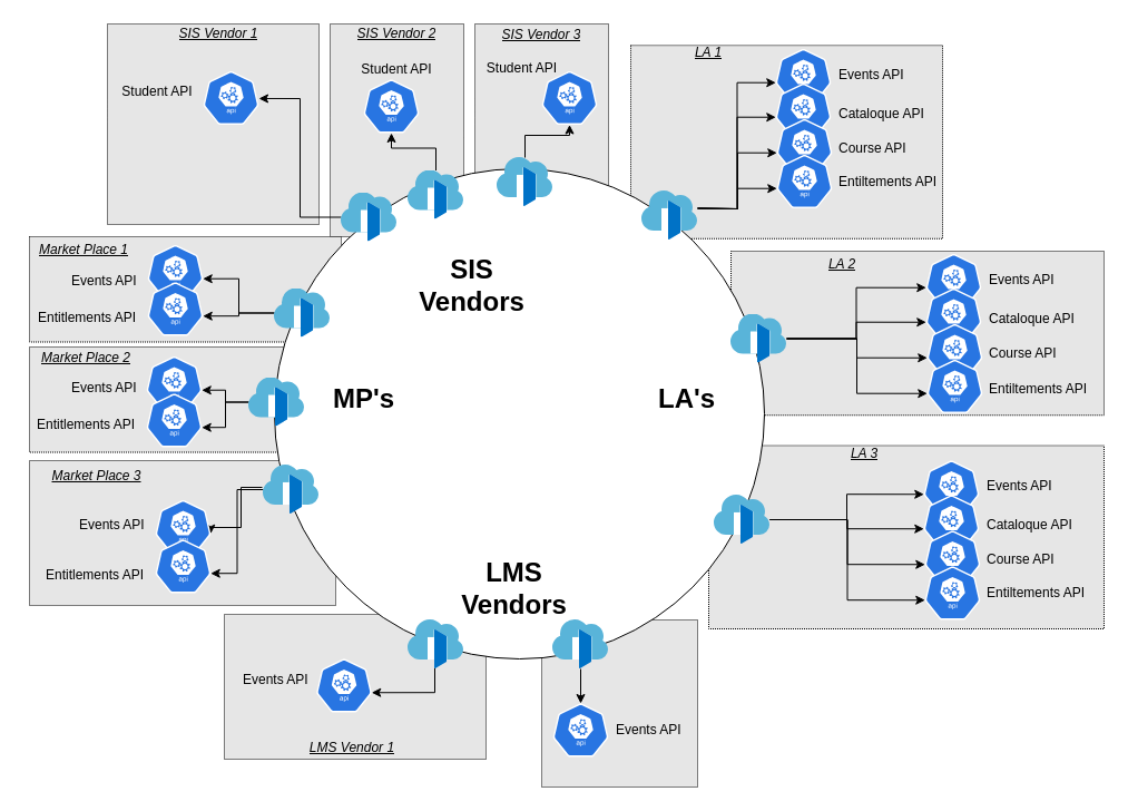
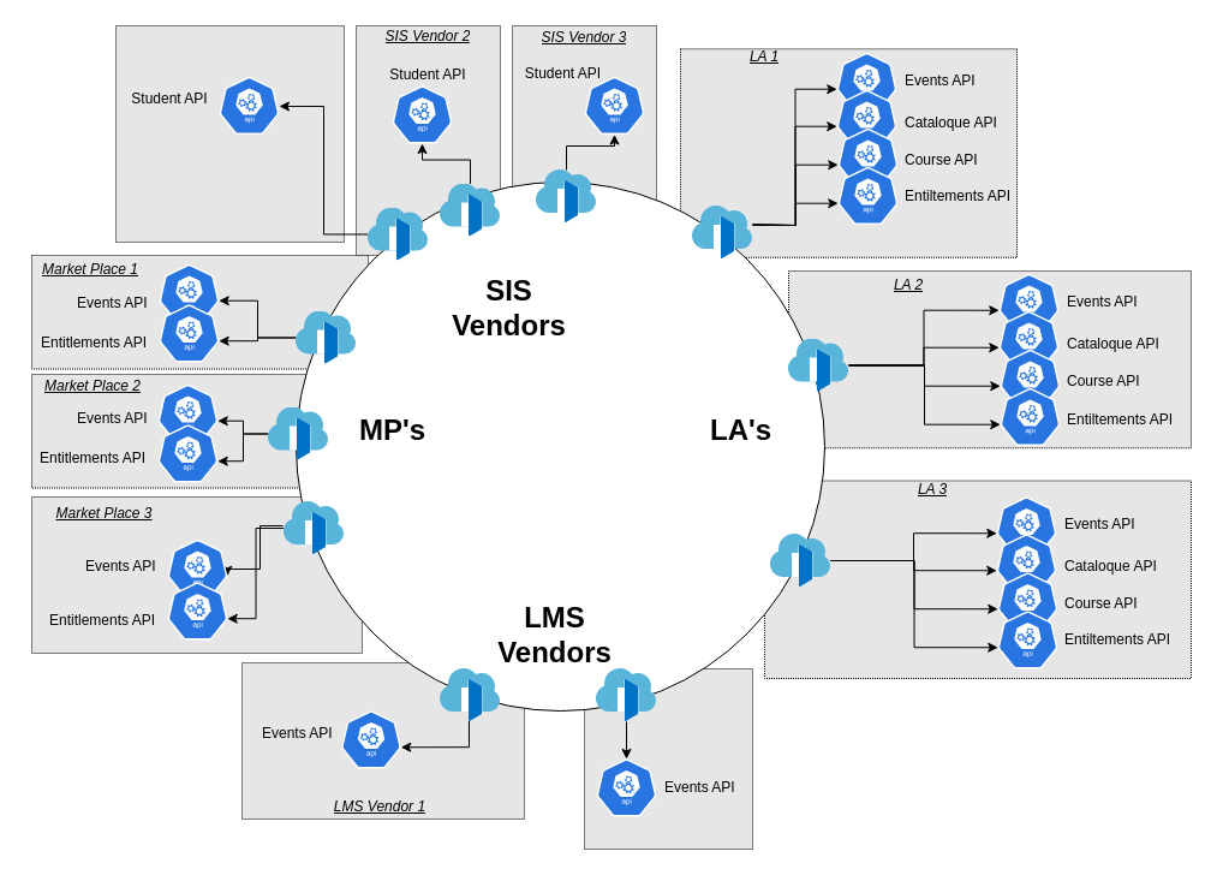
- <mxCell id="98" value="SIS Vendor 1" style="text;html=1;strokeColor=none;fillColor=none;align=center;verticalAlign=middle;whiteSpace=wrap;overflow=hidden;dashed=1;dashPattern=1 1;fontStyle=6" parent="1" vertex="1"><mxGeometry x="156" y="20.25" width="80" height="20" as="geometry" /></mxCell>
